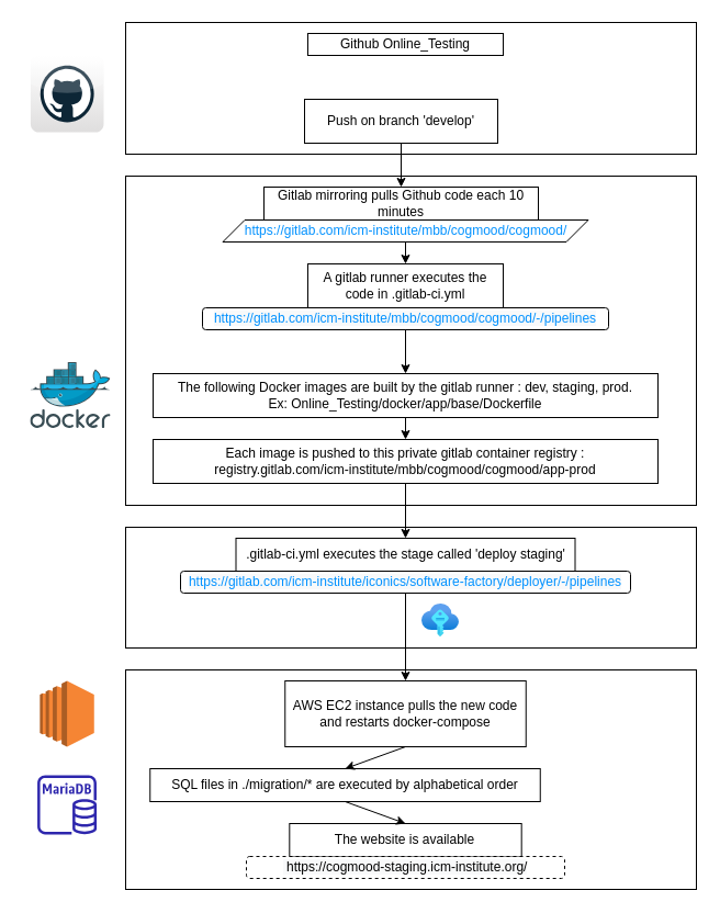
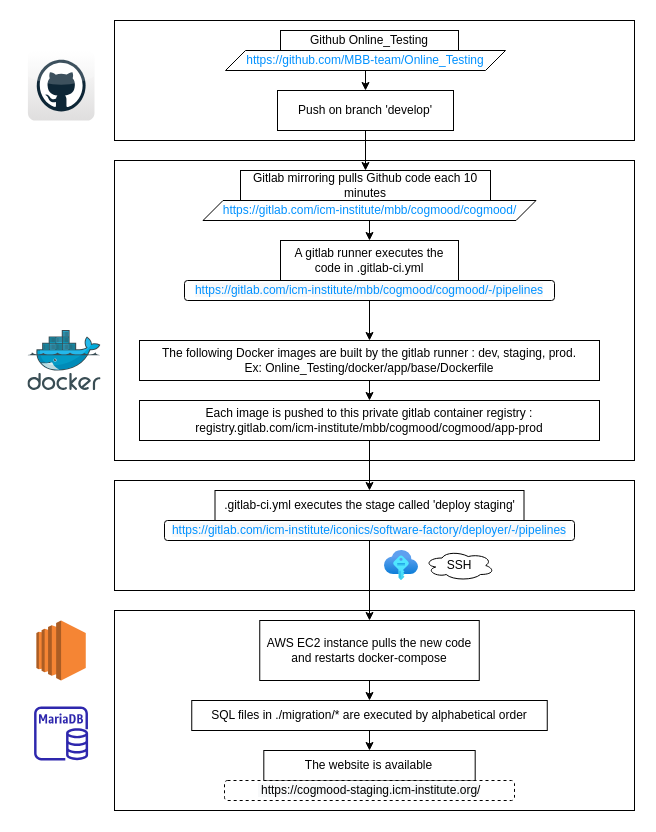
+ <mxCell id="12" value="&lt;font color=&quot;#0091ff&quot;&gt;https://github.com/MBB-team/Online_Testing&lt;/font&gt;" style="shape=parallelogram;perimeter=parallelogramPerimeter;whiteSpace=wrap;html=1;fixedSize=1;" vertex="1" parent="1"><mxGeometry x="225" y="50" width="280" height="20" as="geometry" /></mxCell>
+ <mxCell id="13" value="" style="endArrow=classic;html=1;rounded=0;exitX=0.5;exitY=1;exitDx=0;exitDy=0;entryX=0.5;entryY=0;entryDx=0;entryDy=0;" edge="1" parent="1" source="12" target="8"><mxGeometry width="50" height="50" relative="1" as="geometry"><mxPoint x="358" y="340" as="sourcePoint" /><mxPoint x="408" y="290" as="targetPoint" /></mxGeometry></mxCell>
+ <mxCell id="34" value="SSH" style="ellipse;shape=cloud;whiteSpace=wrap;html=1;" vertex="1" parent="1"><mxGeometry x="424" y="550" width="70" height="30" as="geometry" /></mxCell>
- <mxCell id="29" value="SQL files in ./migration/* are executed by alphabetical order" style="rounded=0;whiteSpace=wrap;html=1;" vertex="1" parent="1"><mxGeometry x="136.25" y="700" width="355.5" height="30" as="geometry" /></mxCell>
+ <mxCell id="29" value="SQL files in ./migration/* are executed by alphabetical order" style="rounded=0;whiteSpace=wrap;html=1;" vertex="1" parent="1"><mxGeometry x="191.25" y="700" width="355.5" height="30" as="geometry" /></mxCell>
